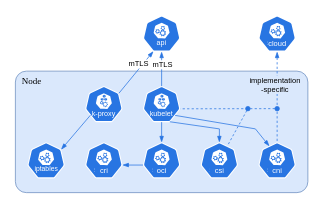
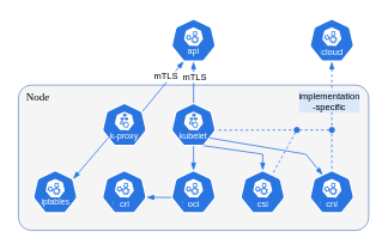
- <mxCell id="2" value="Node" style="rounded=1;whiteSpace=wrap;html=1;fillColor=#DAE8FC;strokeColor=#6C8EBF;verticalAlign=top;fontFamily=Verdana;arcSize=9;align=left;spacingLeft=7;" vertex="1" parent="1"><mxGeometry x="20" y="94" width="390" height="162" as="geometry" /></mxCell>
+ <mxCell id="2" value="Node" style="rounded=1;whiteSpace=wrap;html=1;fillColor=#f5f5f5;strokeColor=#6C8EBF;verticalAlign=top;fontFamily=Verdana;arcSize=9;align=left;spacingLeft=7;" vertex="1" parent="1"><mxGeometry x="20" y="94" width="390" height="162" as="geometry" /></mxCell>
